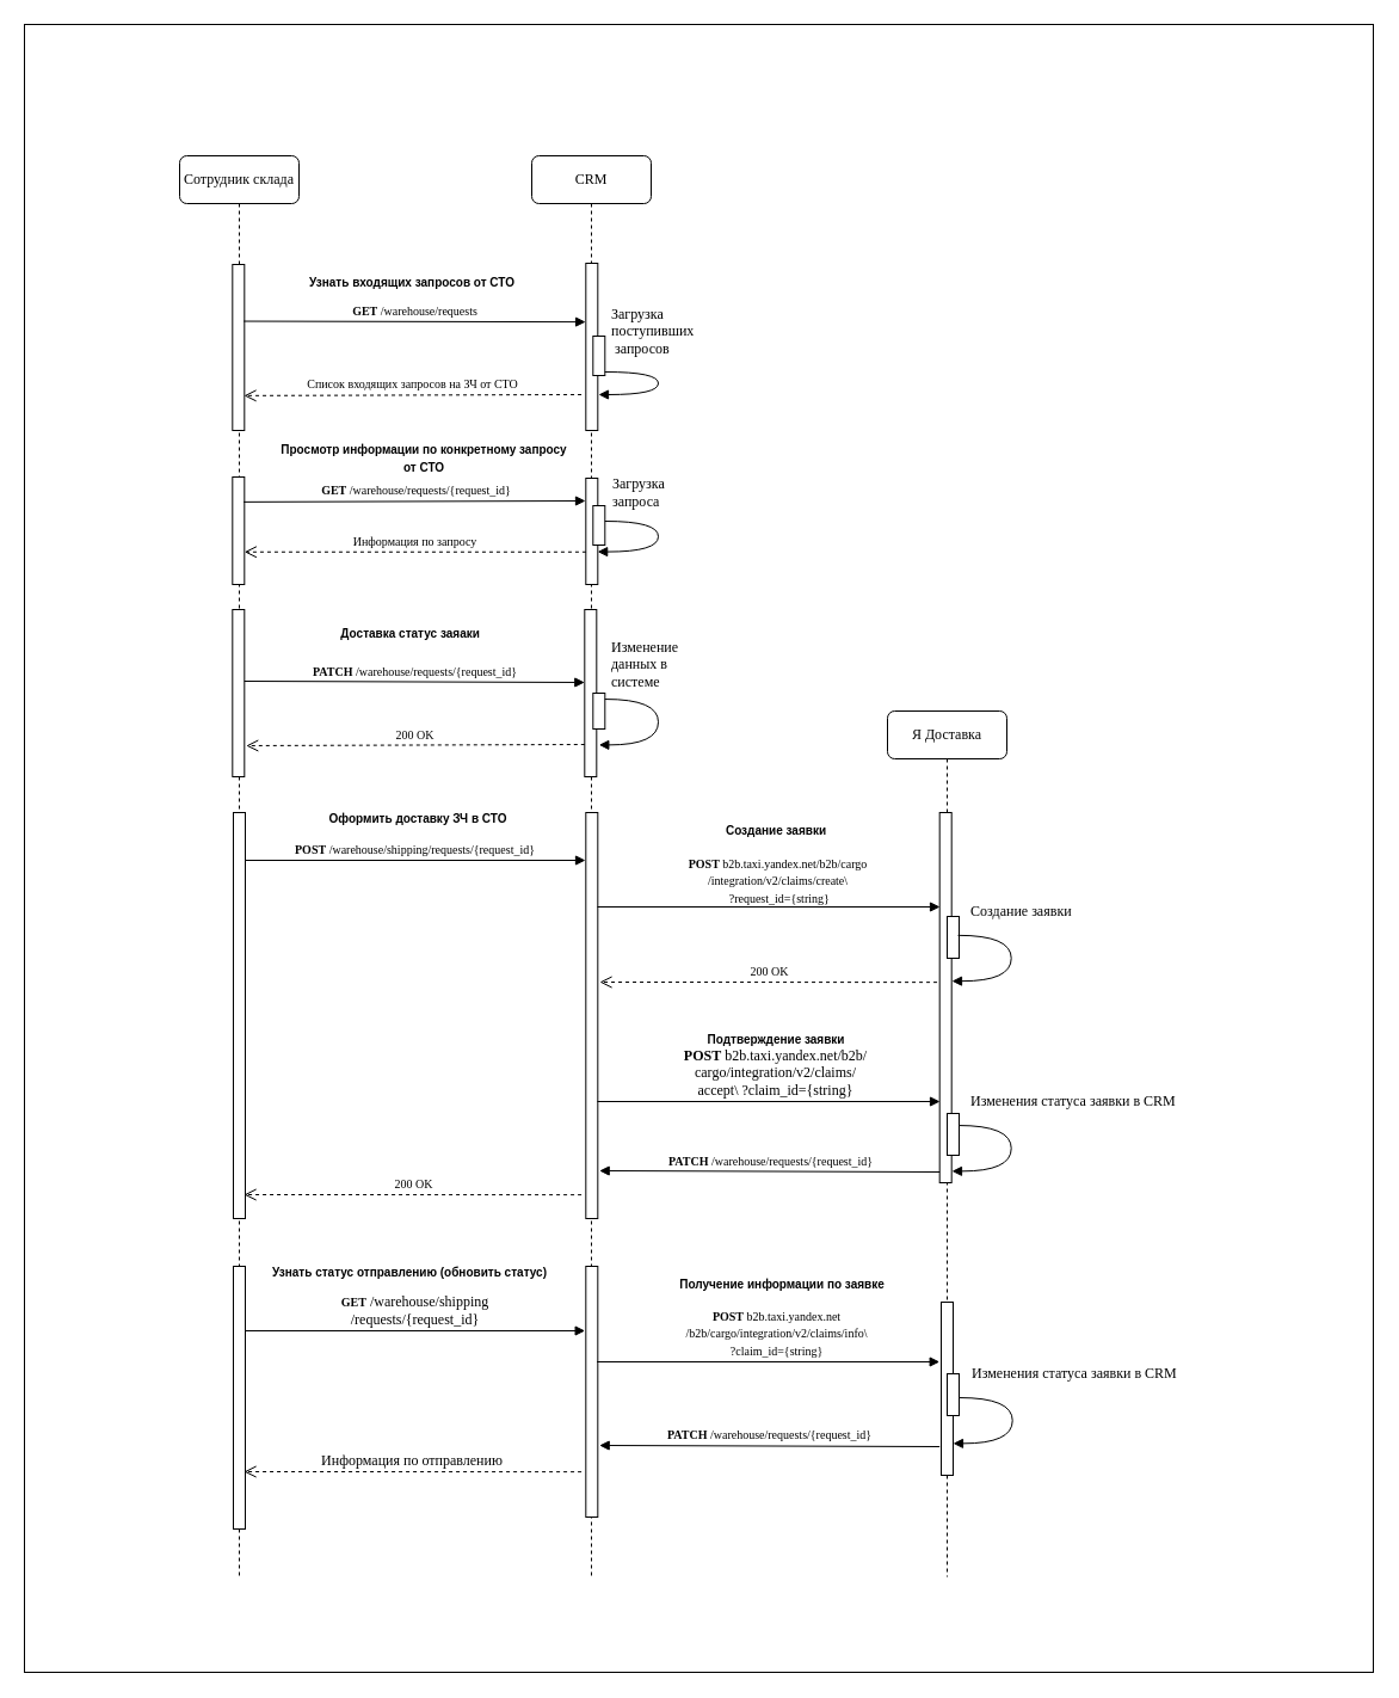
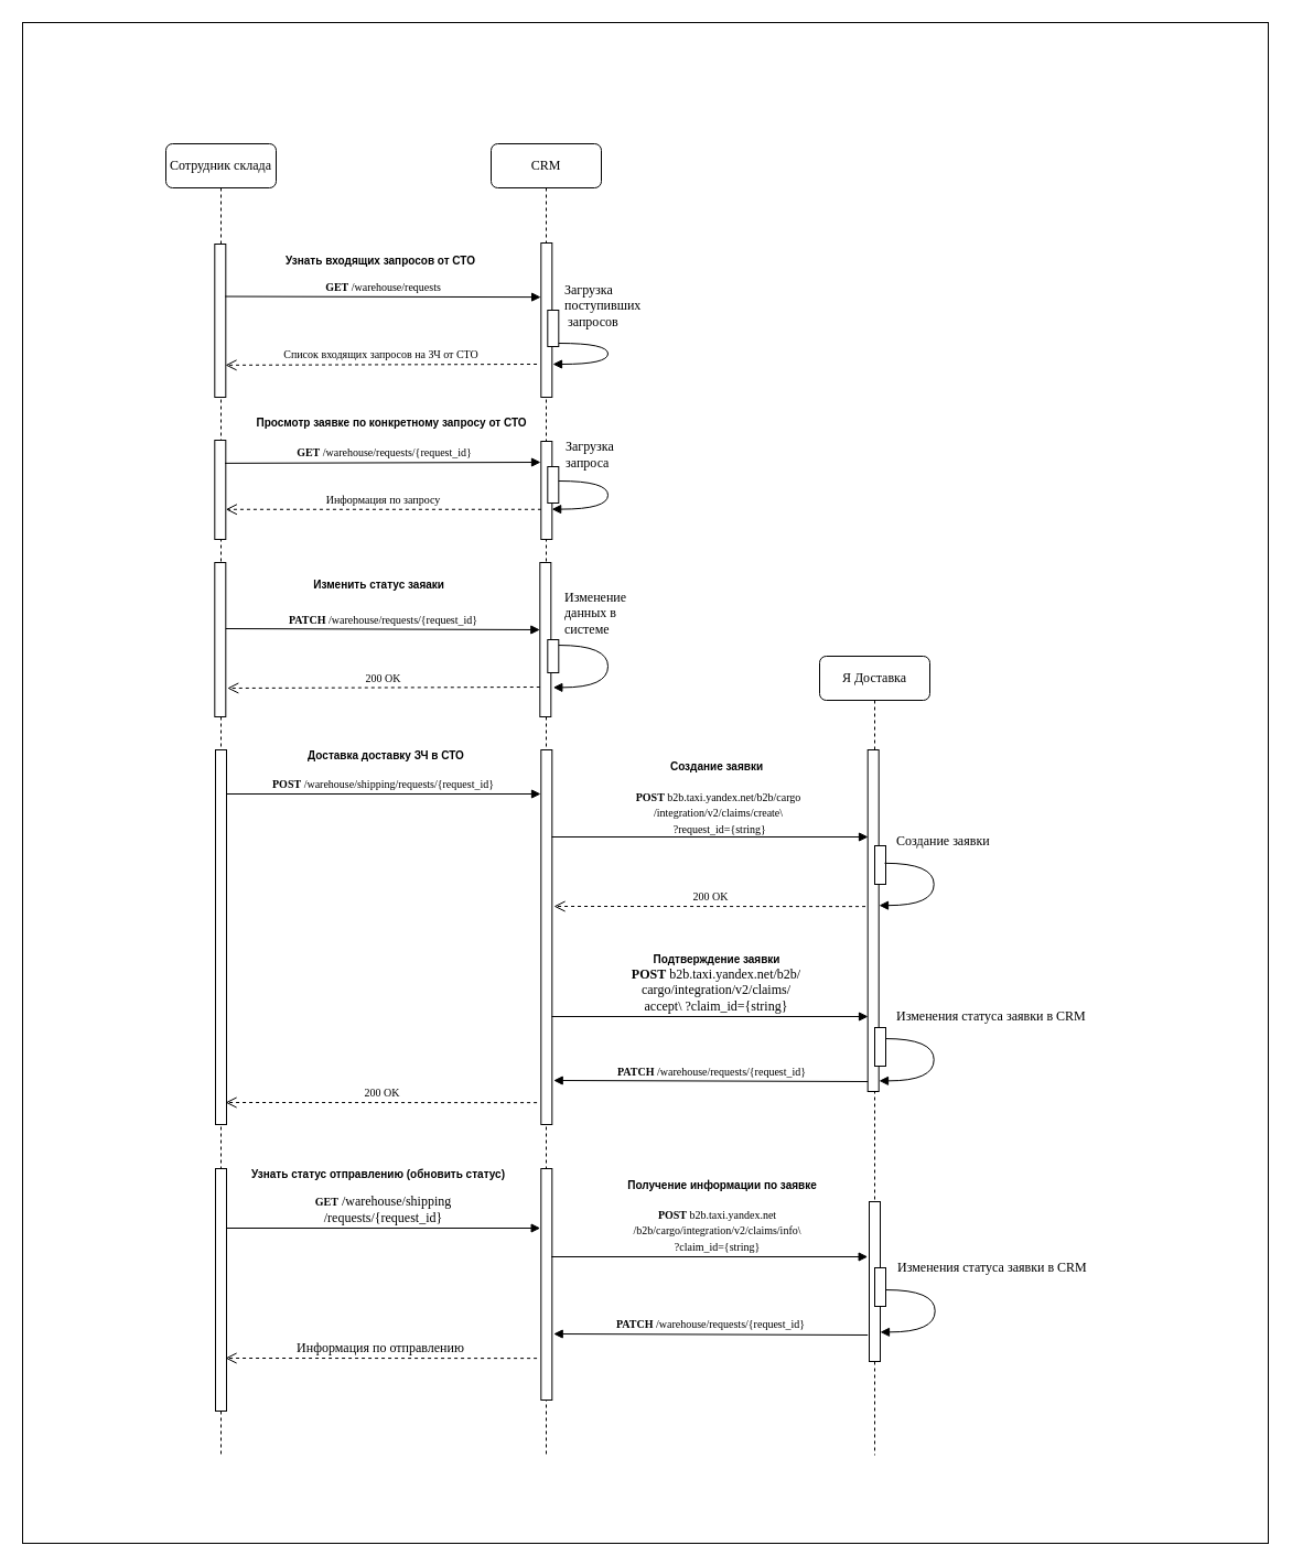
- <mxCell id="18" value="&lt;b&gt;&lt;font style=&quot;font-size: 10px;&quot;&gt;Просмотр информации по конкретному запросу от СТО&lt;/font&gt;&lt;/b&gt;" style="text;html=1;strokeColor=none;fillColor=none;align=center;verticalAlign=middle;whiteSpace=wrap;rounded=0;" vertex="1" parent="9"><mxGeometry x="-215" y="238" width="250" height="30" as="geometry" /></mxCell>
+ <mxCell id="18" value="&lt;b&gt;&lt;font style=&quot;font-size: 10px;&quot;&gt;Просмотр заявке по конкретному запросу от СТО&lt;/font&gt;&lt;/b&gt;" style="text;html=1;strokeColor=none;fillColor=none;align=center;verticalAlign=middle;whiteSpace=wrap;rounded=0;" vertex="1" parent="9"><mxGeometry x="-215" y="238" width="250" height="30" as="geometry" /></mxCell>
- <mxCell id="33" value="&lt;b&gt;&lt;font style=&quot;font-size: 10px;&quot;&gt;Доставка статус заяаки&amp;nbsp;&lt;/font&gt;&lt;/b&gt;" style="text;html=1;strokeColor=none;fillColor=none;align=center;verticalAlign=middle;whiteSpace=wrap;rounded=0;" vertex="1" parent="1"><mxGeometry x="220.31" y="515" width="250" height="30" as="geometry" /></mxCell>
+ <mxCell id="33" value="&lt;b&gt;&lt;font style=&quot;font-size: 10px;&quot;&gt;Изменить статус заяаки&amp;nbsp;&lt;/font&gt;&lt;/b&gt;" style="text;html=1;strokeColor=none;fillColor=none;align=center;verticalAlign=middle;whiteSpace=wrap;rounded=0;" vertex="1" parent="1"><mxGeometry x="220.31" y="515" width="250" height="30" as="geometry" /></mxCell>
- <mxCell id="46" value="&lt;b&gt;&lt;font style=&quot;font-size: 10px;&quot;&gt;Оформить доставку ЗЧ в СТО&lt;/font&gt;&lt;/b&gt;" style="text;html=1;strokeColor=none;fillColor=none;align=center;verticalAlign=middle;whiteSpace=wrap;rounded=0;" vertex="1" parent="1"><mxGeometry x="240" y="670" width="220" height="30" as="geometry" /></mxCell>
+ <mxCell id="46" value="&lt;b&gt;&lt;font style=&quot;font-size: 10px;&quot;&gt;Доставка доставку ЗЧ в СТО&lt;/font&gt;&lt;/b&gt;" style="text;html=1;strokeColor=none;fillColor=none;align=center;verticalAlign=middle;whiteSpace=wrap;rounded=0;" vertex="1" parent="1"><mxGeometry x="240" y="670" width="220" height="30" as="geometry" /></mxCell>
